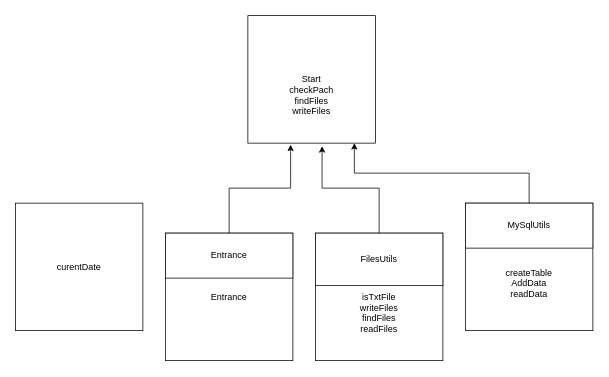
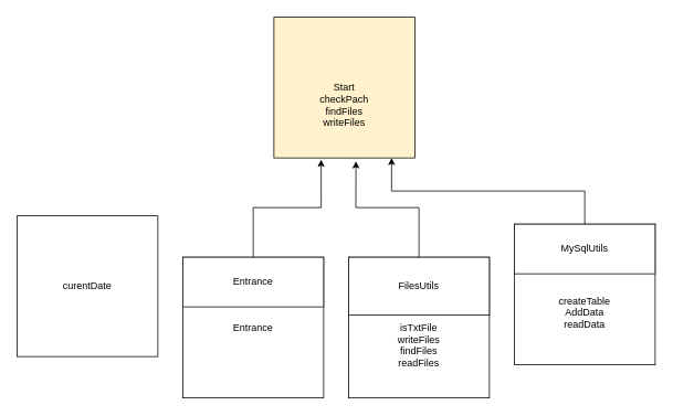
- <mxCell id="2" value="&lt;br&gt;&lt;br&gt;&lt;br&gt;Start&lt;br&gt;checkPach&lt;br&gt;findFiles&lt;br&gt;writeFiles" style="whiteSpace=wrap;html=1;aspect=fixed;" vertex="1" parent="1"><mxGeometry x="330" y="20" width="170" height="170" as="geometry" /></mxCell>
+ <mxCell id="2" value="&lt;br&gt;&lt;br&gt;&lt;br&gt;Start&lt;br&gt;checkPach&lt;br&gt;findFiles&lt;br&gt;writeFiles" style="whiteSpace=wrap;html=1;aspect=fixed;fillColor=#fff2cc;" vertex="1" parent="1"><mxGeometry x="330" y="20" width="170" height="170" as="geometry" /></mxCell>
- <mxCell id="3" value="curentDate" style="whiteSpace=wrap;html=1;aspect=fixed;" vertex="1" parent="1"><mxGeometry x="20" y="270" width="170" height="170" as="geometry" /></mxCell>
+ <mxCell id="3" value="curentDate" style="whiteSpace=wrap;html=1;aspect=fixed;" vertex="1" parent="1"><mxGeometry x="20" y="260" width="170" height="170" as="geometry" /></mxCell>
